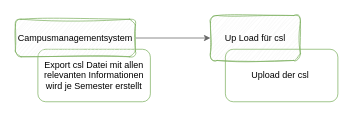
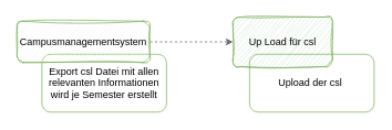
- <mxCell id="3" value="" style="edgeStyle=orthogonalEdgeStyle;rounded=0;orthogonalLoop=1;jettySize=auto;html=1;fillColor=#f5f5f5;strokeColor=#666666;" edge="1" parent="1" source="4" target="5"><mxGeometry relative="1" as="geometry" /></mxCell>
+ <mxCell id="3" value="" style="edgeStyle=orthogonalEdgeStyle;rounded=0;orthogonalLoop=1;jettySize=auto;html=1;fillColor=#f5f5f5;strokeColor=#666666;dashed=1;" edge="1" parent="1" source="4" target="5"><mxGeometry relative="1" as="geometry" /></mxCell>
- <mxCell id="5" value="Up Load für csl" style="rounded=1;whiteSpace=wrap;html=1;fillColor=#f5f5f5;strokeColor=#82b366;sketch=1;curveFitting=1;jiggle=2;" vertex="1" parent="1"><mxGeometry x="280" y="20" width="120" height="60" as="geometry" /></mxCell>
+ <mxCell id="5" value="Up Load für csl" style="rounded=1;whiteSpace=wrap;html=1;fillColor=#d5e8d4;strokeColor=#82b366;sketch=1;curveFitting=1;jiggle=2;" vertex="1" parent="1"><mxGeometry x="280" y="20" width="120" height="60" as="geometry" /></mxCell>
